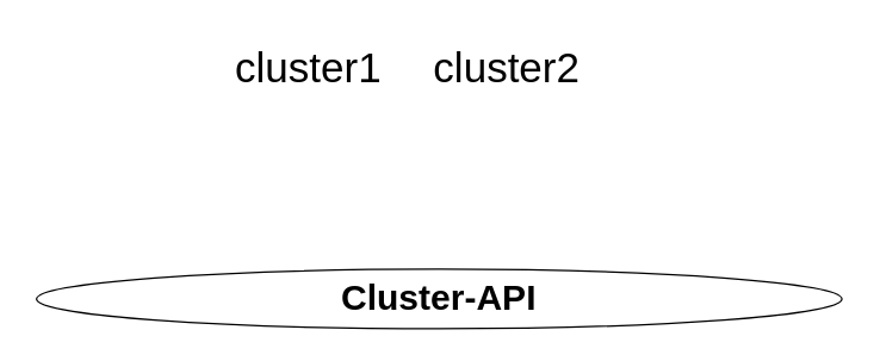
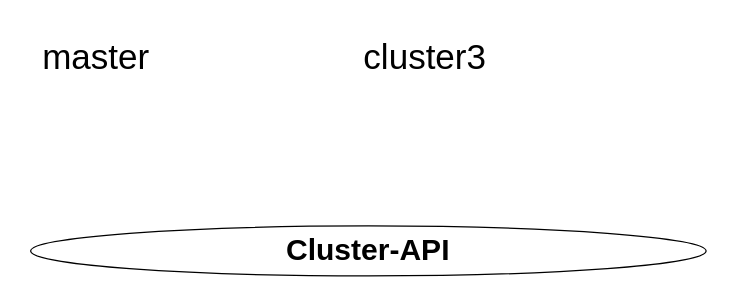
+ <mxCell id="5" value="master" style="text;html=1;align=center;verticalAlign=middle;resizable=0;points=[];autosize=1;strokeColor=none;fillColor=none;fontSize=28;" vertex="1" parent="1"><mxGeometry x="20.52" y="20" width="110" height="50" as="geometry" /></mxCell>
- <mxCell id="6" value="cluster1" style="text;html=1;align=center;verticalAlign=middle;resizable=0;points=[];autosize=1;strokeColor=none;fillColor=none;fontSize=28;" vertex="1" parent="1"><mxGeometry x="145.52" y="20" width="120" height="50" as="geometry" /></mxCell>
- <mxCell id="7" value="cluster2" style="text;html=1;align=center;verticalAlign=middle;resizable=0;points=[];autosize=1;strokeColor=none;fillColor=none;fontSize=28;" vertex="1" parent="1"><mxGeometry x="279" y="20" width="120" height="50" as="geometry" /></mxCell>
+ <mxCell id="7" value="cluster3" style="text;html=1;align=center;verticalAlign=middle;resizable=0;points=[];autosize=1;strokeColor=none;fillColor=none;fontSize=28;" vertex="1" parent="1"><mxGeometry x="279" y="20" width="120" height="50" as="geometry" /></mxCell>
